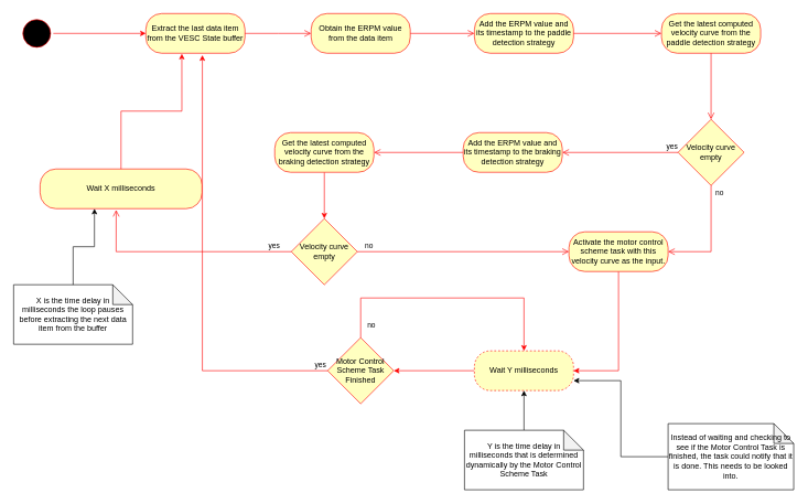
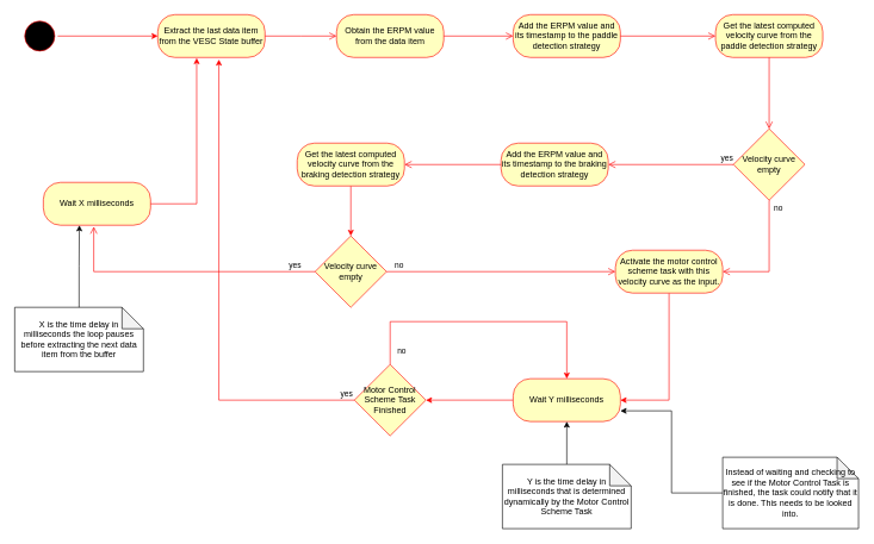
- <mxCell id="34" value="&lt;div&gt;&lt;font style=&quot;color: rgb(0, 0, 0);&quot;&gt;Wait X milliseconds&lt;/font&gt;&lt;/div&gt;" style="rounded=1;whiteSpace=wrap;html=1;arcSize=40;fontColor=#000000;fillColor=#ffffc0;strokeColor=#ff0000;labelBackgroundColor=none;" parent="1" vertex="1"><mxGeometry x="60" y="255" width="245" height="60" as="geometry" /></mxCell>
+ <mxCell id="34" value="&lt;div&gt;&lt;font style=&quot;color: rgb(0, 0, 0);&quot;&gt;Wait X milliseconds&lt;/font&gt;&lt;/div&gt;" style="rounded=1;whiteSpace=wrap;html=1;arcSize=40;fontColor=#000000;fillColor=#ffffc0;strokeColor=#ff0000;labelBackgroundColor=none;" parent="1" vertex="1"><mxGeometry x="60" y="255" width="150" height="60" as="geometry" /></mxCell>
- <mxCell id="18" value="&lt;div&gt;&lt;font style=&quot;color: rgb(0, 0, 0);&quot;&gt;Wait Y milliseconds&lt;/font&gt;&lt;/div&gt;" style="rounded=1;whiteSpace=wrap;html=1;arcSize=40;fontColor=#000000;fillColor=#ffffc0;strokeColor=#ff0000;labelBackgroundColor=none;dashed=1;" parent="1" vertex="1"><mxGeometry x="717" y="529.97" width="150" height="60" as="geometry" /></mxCell>
+ <mxCell id="18" value="&lt;div&gt;&lt;font style=&quot;color: rgb(0, 0, 0);&quot;&gt;Wait Y milliseconds&lt;/font&gt;&lt;/div&gt;" style="rounded=1;whiteSpace=wrap;html=1;arcSize=40;fontColor=#000000;fillColor=#ffffc0;strokeColor=#ff0000;labelBackgroundColor=none;" parent="1" vertex="1"><mxGeometry x="717" y="529.97" width="150" height="60" as="geometry" /></mxCell>
